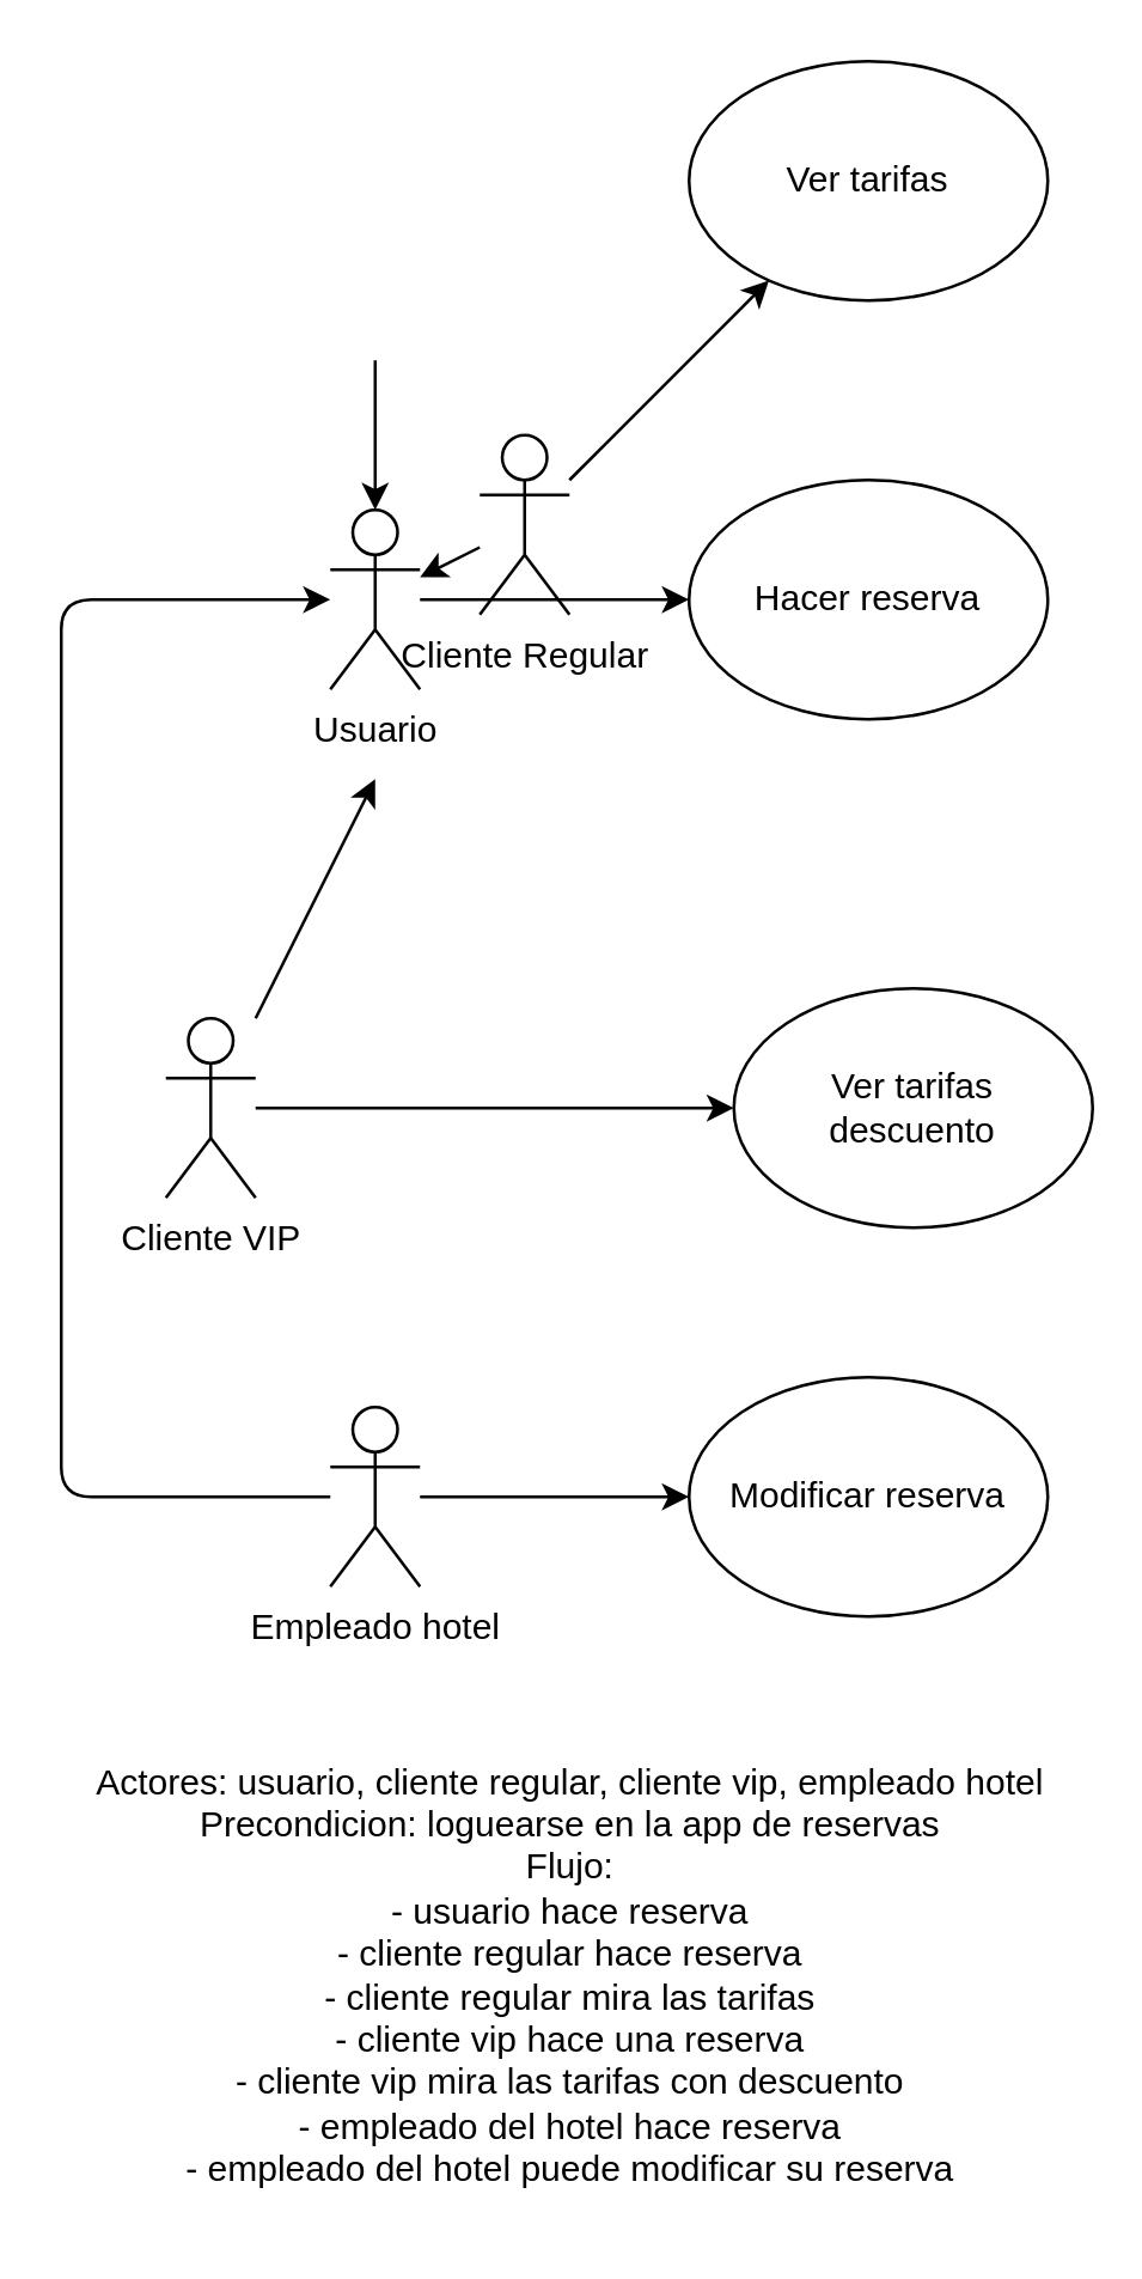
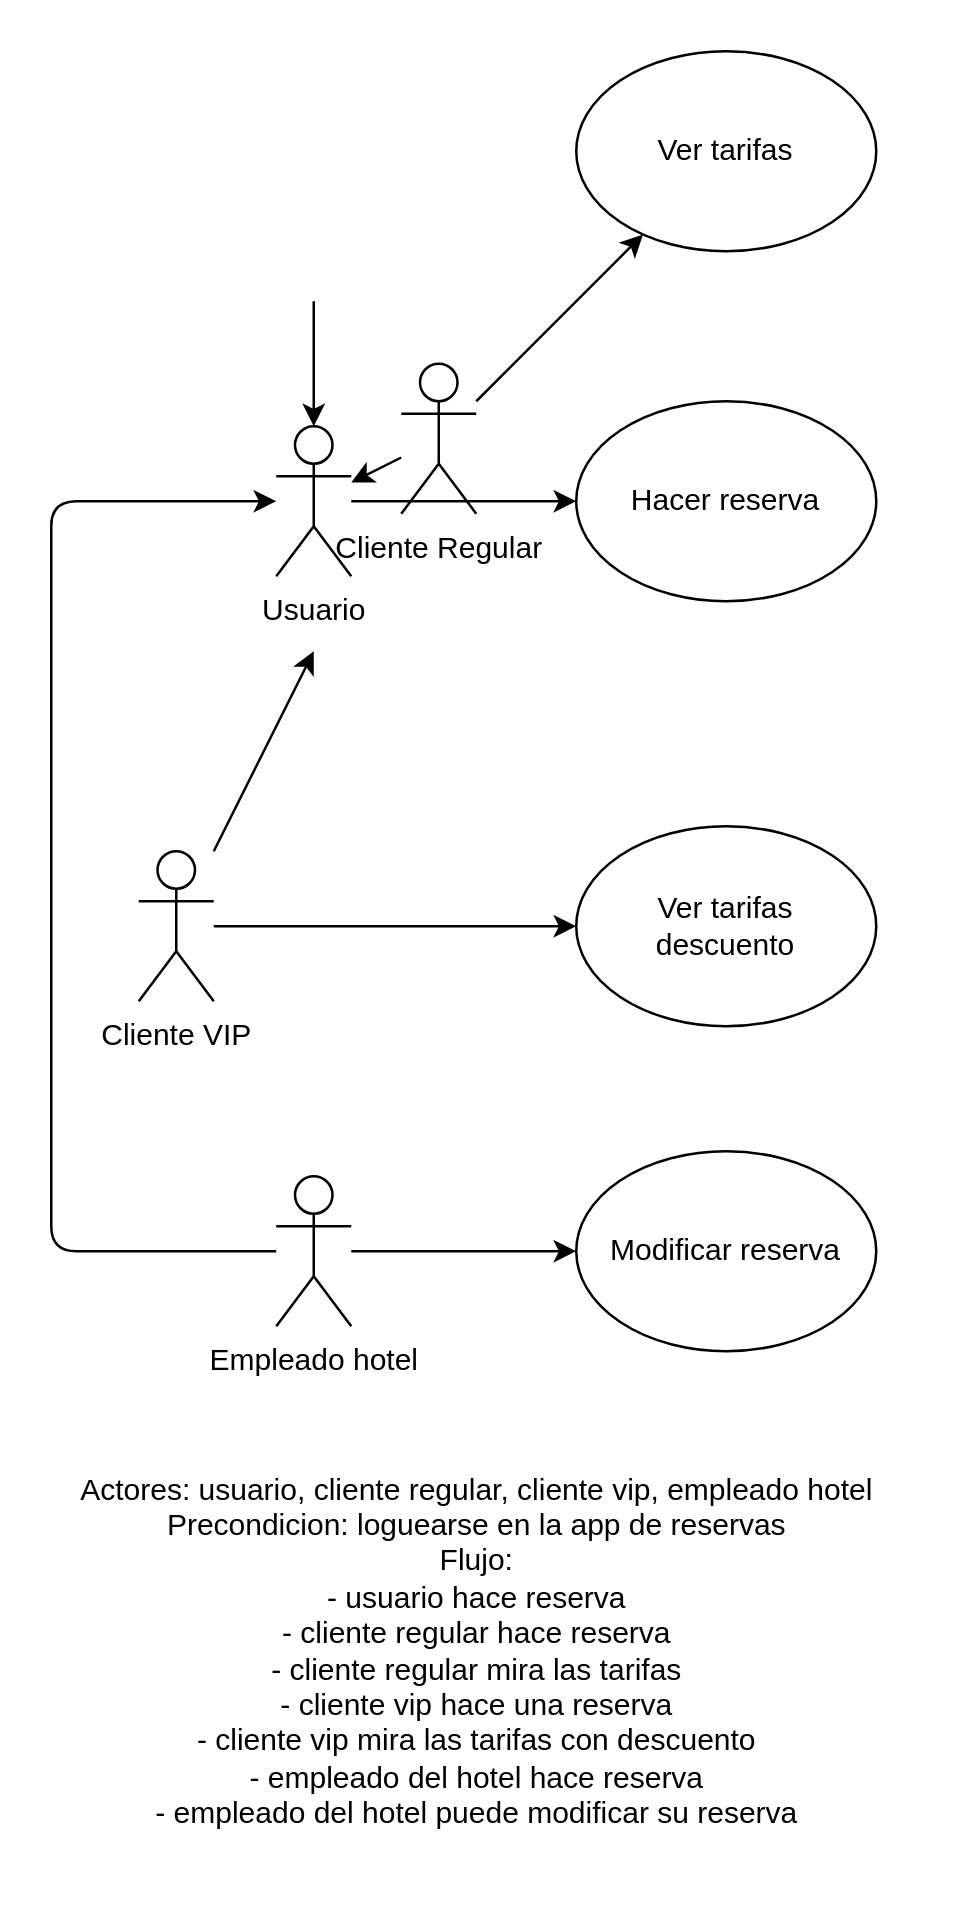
- <mxCell id="13" value="Ver tarifas&lt;br&gt;descuento" style="ellipse;whiteSpace=wrap;html=1;" vertex="1" parent="1"><mxGeometry x="245" y="330" width="120" height="80" as="geometry" /></mxCell>
+ <mxCell id="13" value="Ver tarifas&lt;br&gt;descuento" style="ellipse;whiteSpace=wrap;html=1;" vertex="1" parent="1"><mxGeometry x="230" y="330" width="120" height="80" as="geometry" /></mxCell>
